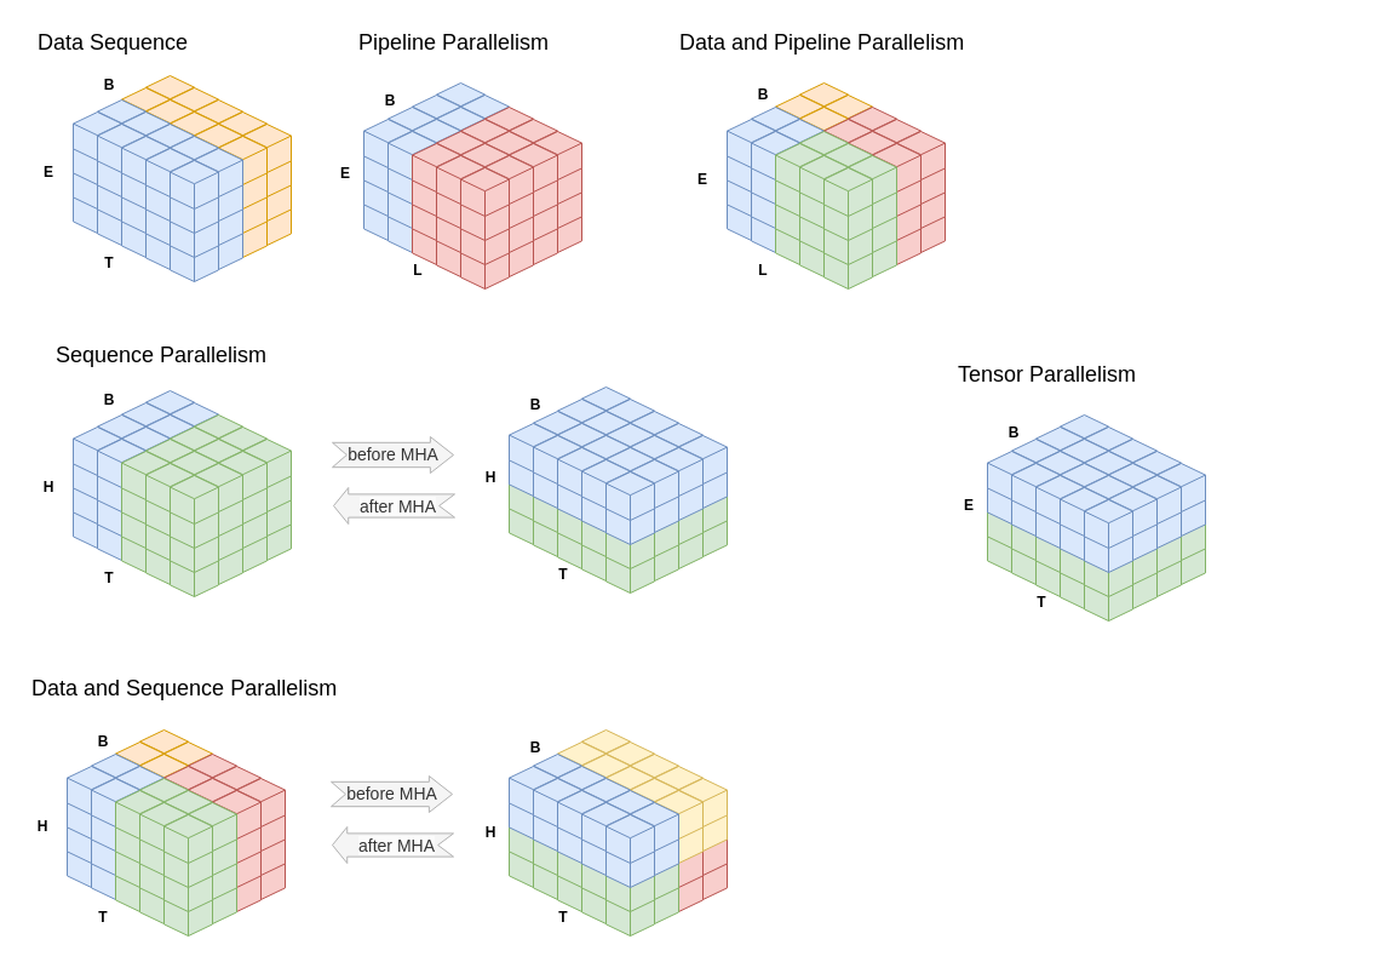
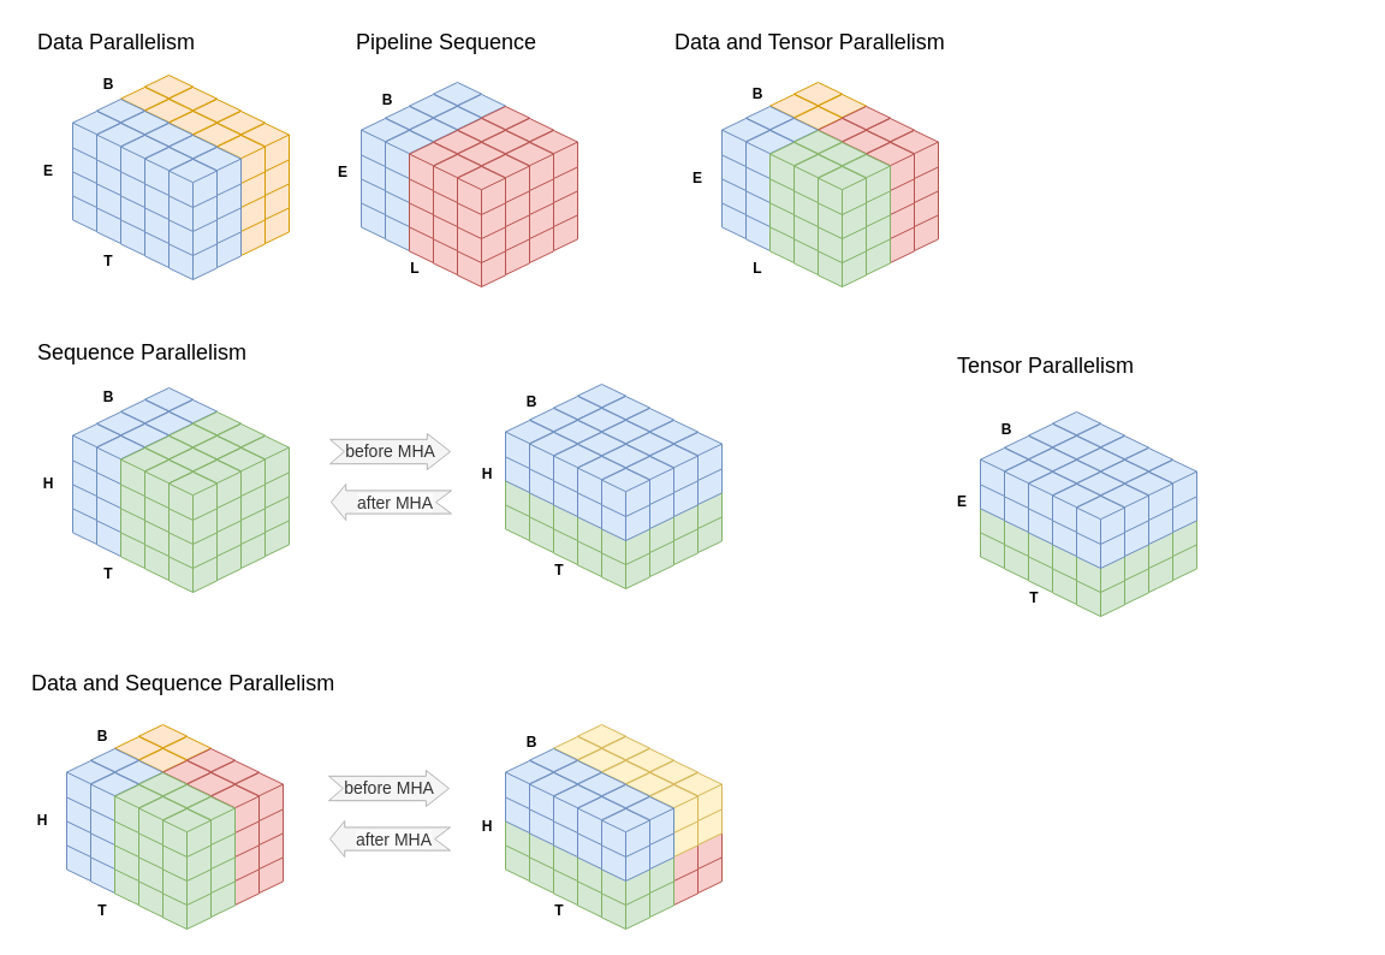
- <mxCell id="422" value="Data Sequence" style="text;strokeColor=none;fillColor=none;align=left;verticalAlign=middle;spacingLeft=4;spacingRight=4;overflow=hidden;points=[[0,0.5],[1,0.5]];portConstraint=eastwest;rotatable=0;whiteSpace=wrap;html=1;fontSize=18;" parent="1" vertex="1"><mxGeometry x="25" y="20" width="340" height="30" as="geometry" /></mxCell>
+ <mxCell id="422" value="Data Parallelism" style="text;strokeColor=none;fillColor=none;align=left;verticalAlign=middle;spacingLeft=4;spacingRight=4;overflow=hidden;points=[[0,0.5],[1,0.5]];portConstraint=eastwest;rotatable=0;whiteSpace=wrap;html=1;fontSize=18;" parent="1" vertex="1"><mxGeometry x="25" y="20" width="340" height="30" as="geometry" /></mxCell>
- <mxCell id="510" value="Pipeline Parallelism" style="text;strokeColor=none;fillColor=none;align=left;verticalAlign=middle;spacingLeft=4;spacingRight=4;overflow=hidden;points=[[0,0.5],[1,0.5]];portConstraint=eastwest;rotatable=0;whiteSpace=wrap;html=1;fontSize=18;" parent="1" vertex="1"><mxGeometry x="290" y="20" width="340" height="30" as="geometry" /></mxCell>
+ <mxCell id="510" value="Pipeline Sequence" style="text;strokeColor=none;fillColor=none;align=left;verticalAlign=middle;spacingLeft=4;spacingRight=4;overflow=hidden;points=[[0,0.5],[1,0.5]];portConstraint=eastwest;rotatable=0;whiteSpace=wrap;html=1;fontSize=18;" parent="1" vertex="1"><mxGeometry x="290" y="20" width="340" height="30" as="geometry" /></mxCell>
- <mxCell id="594" value="Data and Pipeline Parallelism" style="text;strokeColor=none;fillColor=none;align=left;verticalAlign=middle;spacingLeft=4;spacingRight=4;overflow=hidden;points=[[0,0.5],[1,0.5]];portConstraint=eastwest;rotatable=0;whiteSpace=wrap;html=1;fontSize=18;" parent="1" vertex="1"><mxGeometry x="555" y="20" width="255" height="30" as="geometry" /></mxCell>
+ <mxCell id="594" value="Data and Tensor Parallelism" style="text;strokeColor=none;fillColor=none;align=left;verticalAlign=middle;spacingLeft=4;spacingRight=4;overflow=hidden;points=[[0,0.5],[1,0.5]];portConstraint=eastwest;rotatable=0;whiteSpace=wrap;html=1;fontSize=18;" parent="1" vertex="1"><mxGeometry x="555" y="20" width="255" height="30" as="geometry" /></mxCell>
- <mxCell id="338" value="Sequence Parallelism" style="text;strokeColor=none;fillColor=none;align=left;verticalAlign=middle;spacingLeft=4;spacingRight=4;overflow=hidden;points=[[0,0.5],[1,0.5]];portConstraint=eastwest;rotatable=0;whiteSpace=wrap;html=1;fontSize=18;" parent="1" vertex="1"><mxGeometry x="40" y="278" width="340" height="30" as="geometry" /></mxCell>
+ <mxCell id="338" value="Sequence Parallelism" style="text;strokeColor=none;fillColor=none;align=left;verticalAlign=middle;spacingLeft=4;spacingRight=4;overflow=hidden;points=[[0,0.5],[1,0.5]];portConstraint=eastwest;rotatable=0;whiteSpace=wrap;html=1;fontSize=18;" parent="1" vertex="1"><mxGeometry x="25" y="278" width="340" height="30" as="geometry" /></mxCell>
- <mxCell id="426" value="Tensor Parallelism" style="text;strokeColor=none;fillColor=none;align=left;verticalAlign=middle;spacingLeft=4;spacingRight=4;overflow=hidden;points=[[0,0.5],[1,0.5]];portConstraint=eastwest;rotatable=0;whiteSpace=wrap;html=1;fontSize=18;" parent="1" vertex="1"><mxGeometry x="785" y="294" width="340" height="30" as="geometry" /></mxCell>
+ <mxCell id="426" value="Tensor Parallelism" style="text;strokeColor=none;fillColor=none;align=left;verticalAlign=middle;spacingLeft=4;spacingRight=4;overflow=hidden;points=[[0,0.5],[1,0.5]];portConstraint=eastwest;rotatable=0;whiteSpace=wrap;html=1;fontSize=18;" parent="1" vertex="1"><mxGeometry x="790" y="289" width="340" height="30" as="geometry" /></mxCell>
